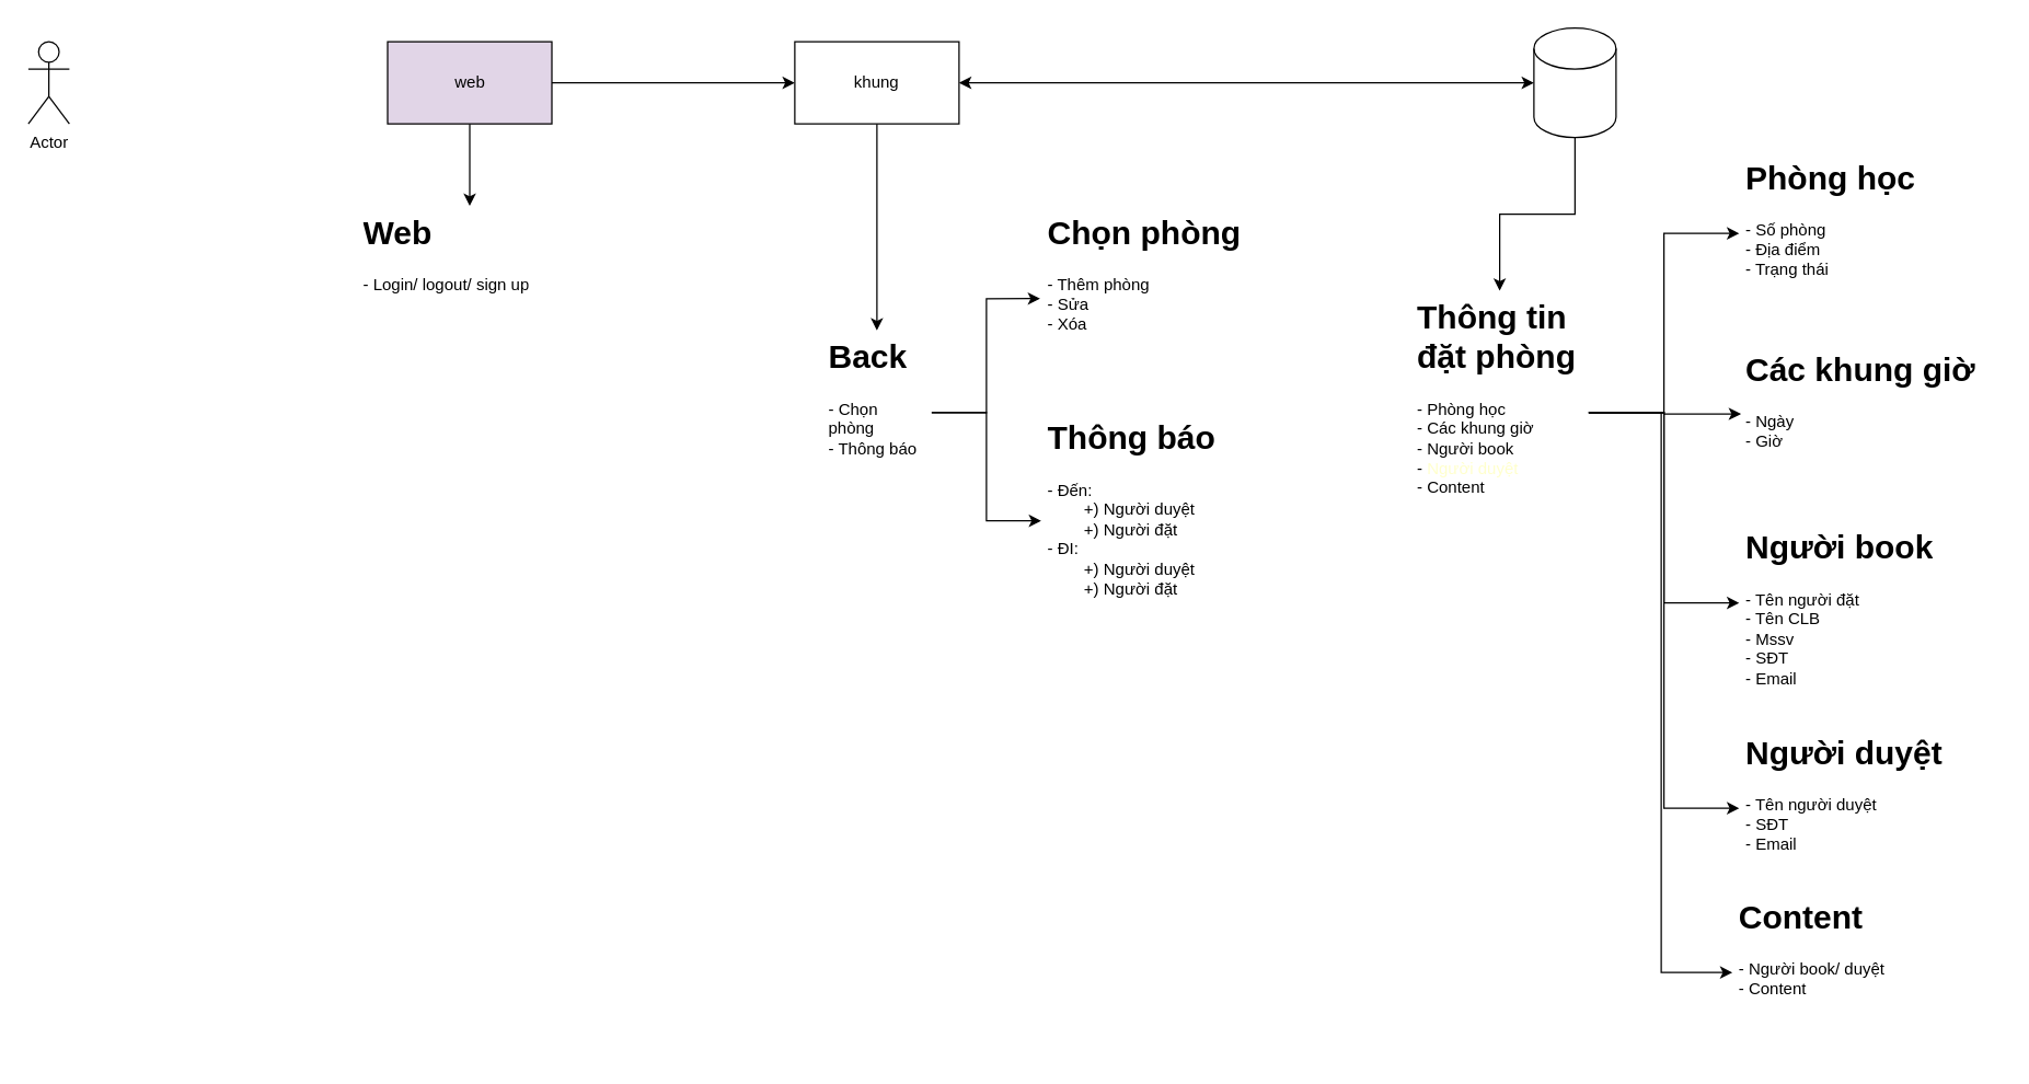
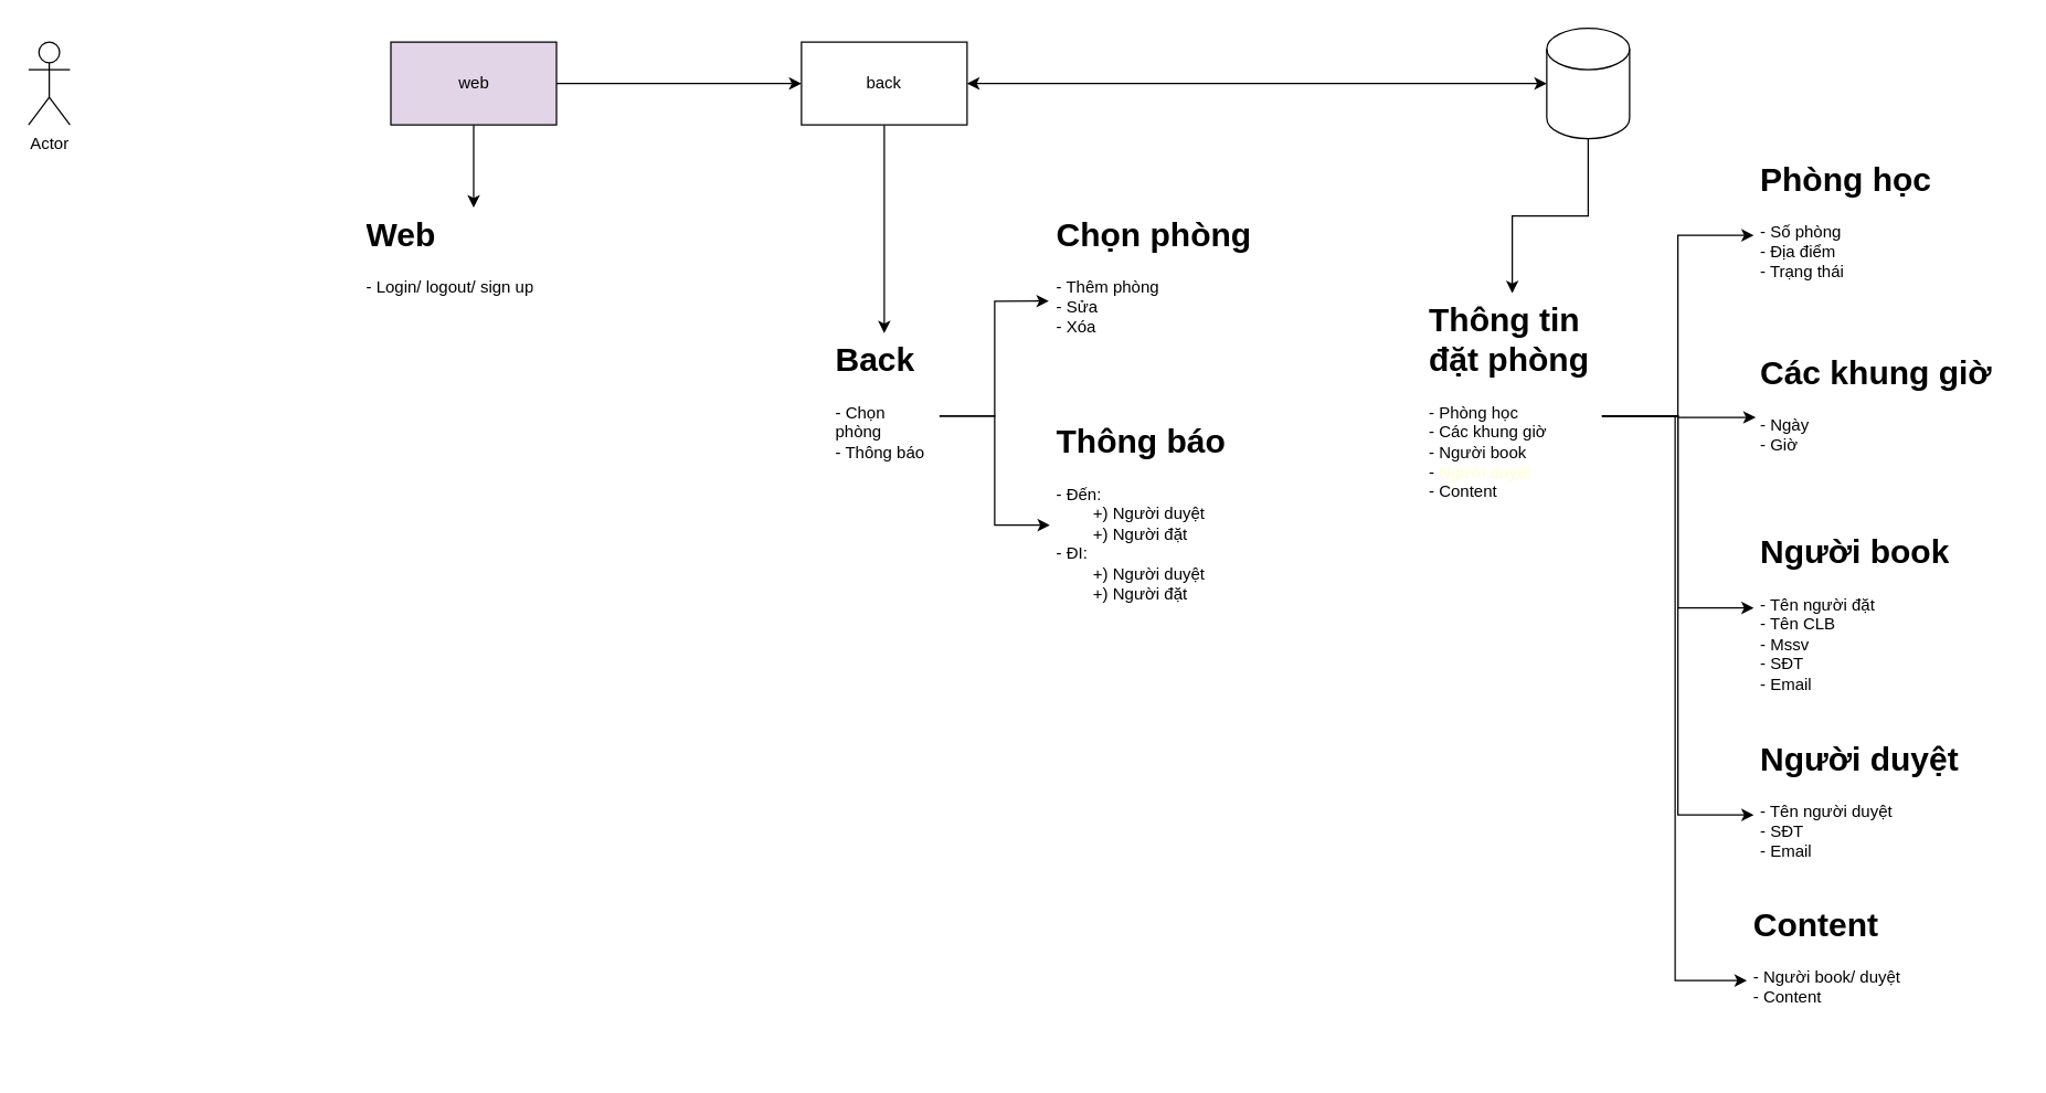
- <mxCell id="7" value="khung" style="rounded=0;whiteSpace=wrap;html=1;" vertex="1" parent="1"><mxGeometry x="580" y="30" width="120" height="60" as="geometry" /></mxCell>
+ <mxCell id="7" value="back" style="rounded=0;whiteSpace=wrap;html=1;" vertex="1" parent="1"><mxGeometry x="580" y="30" width="120" height="60" as="geometry" /></mxCell>
